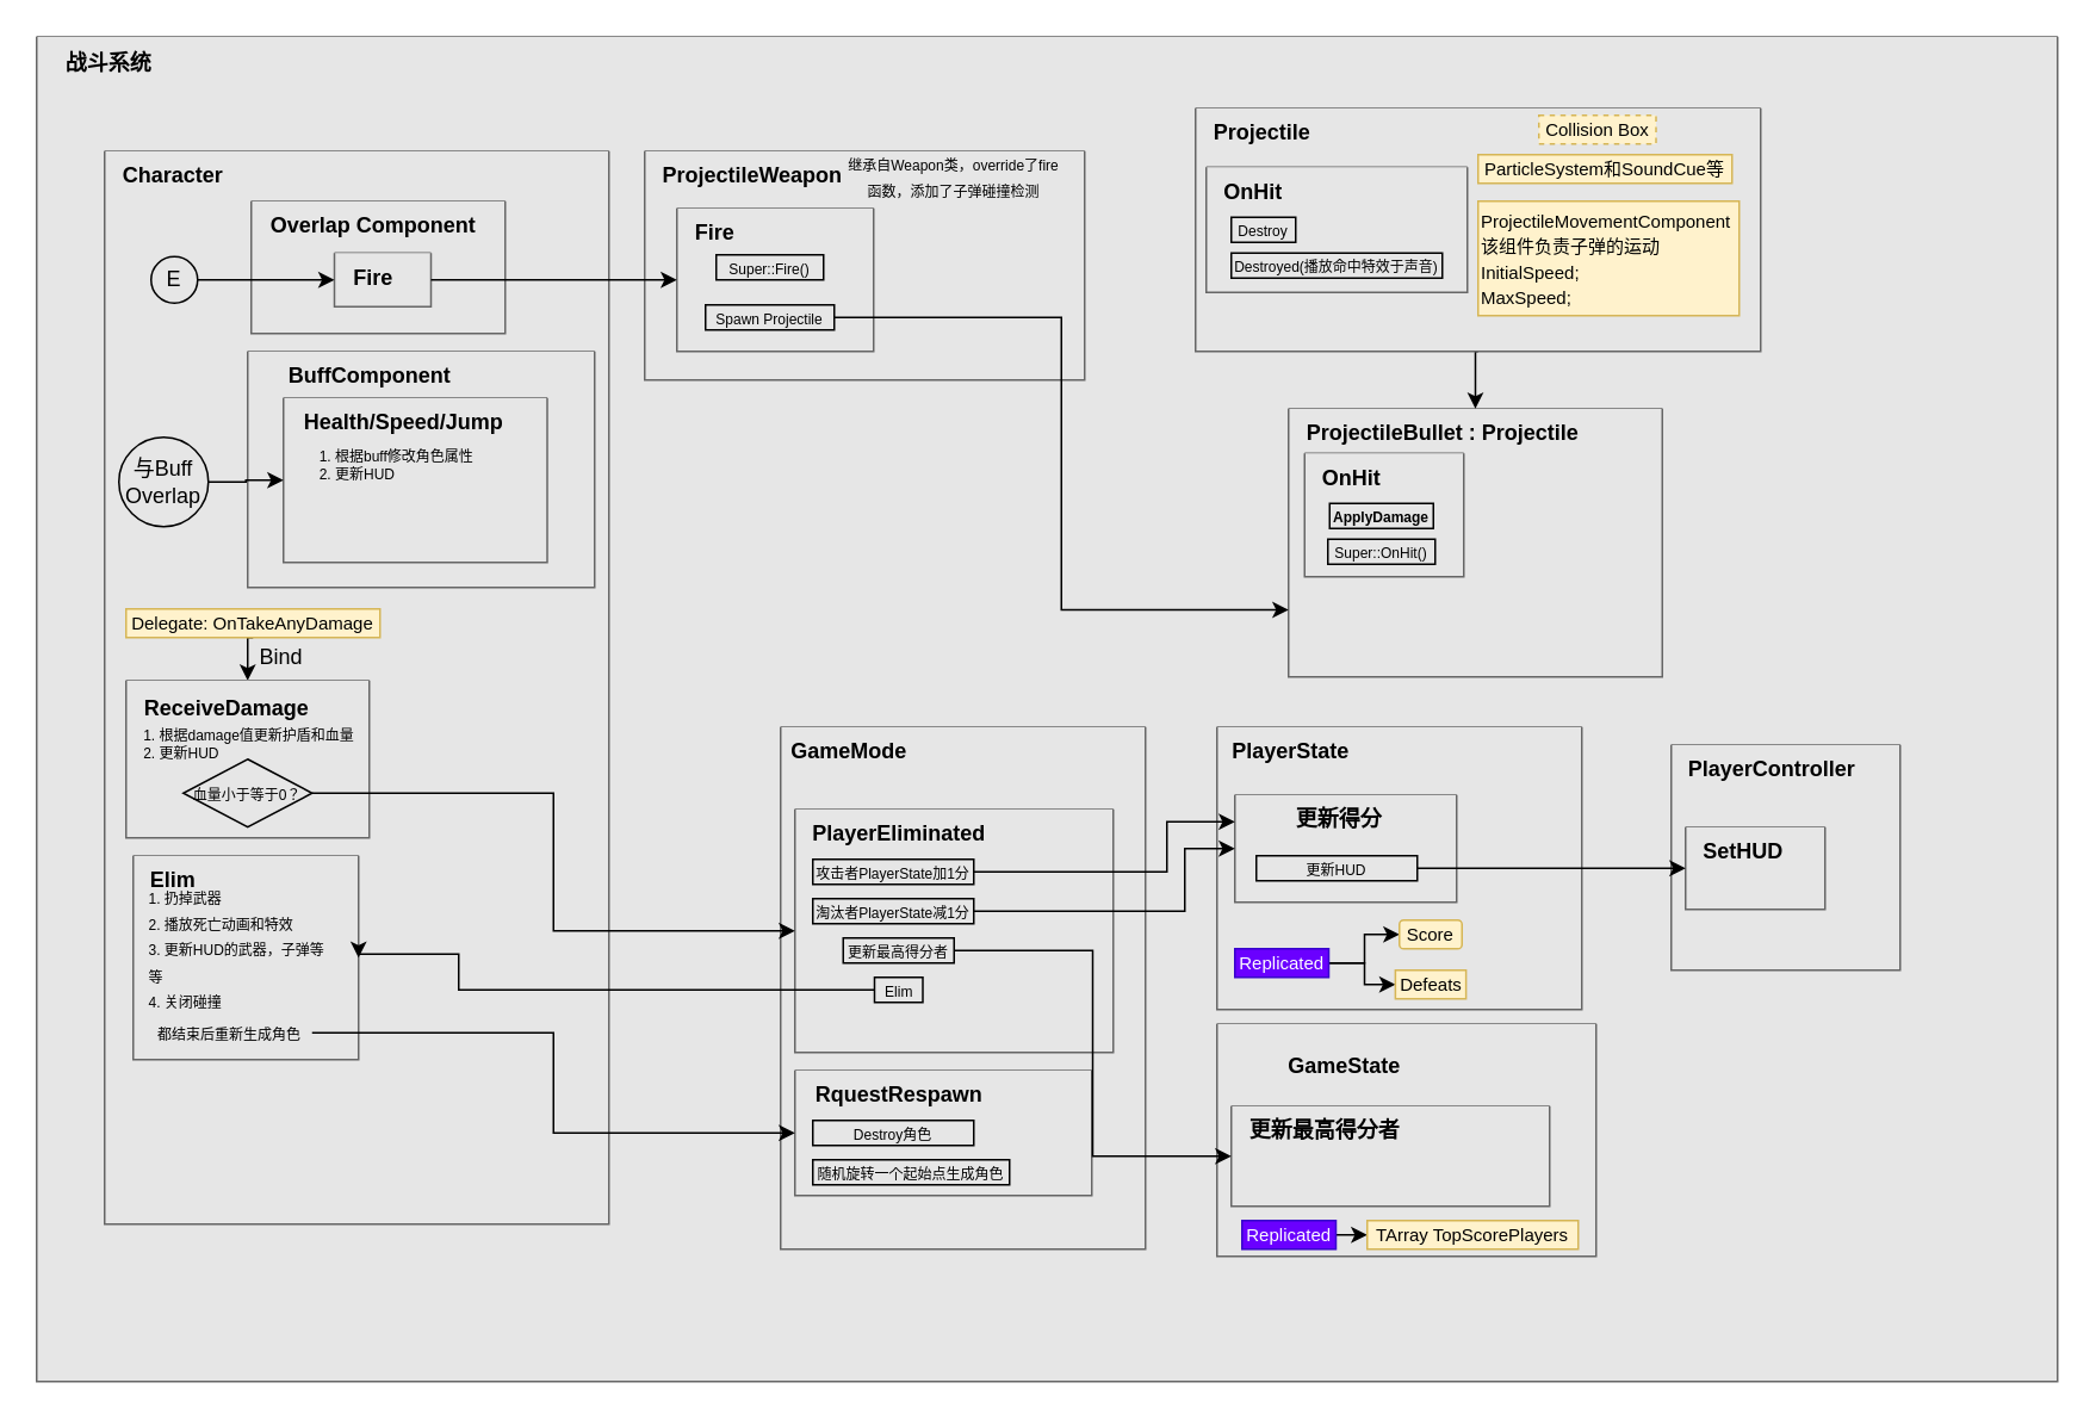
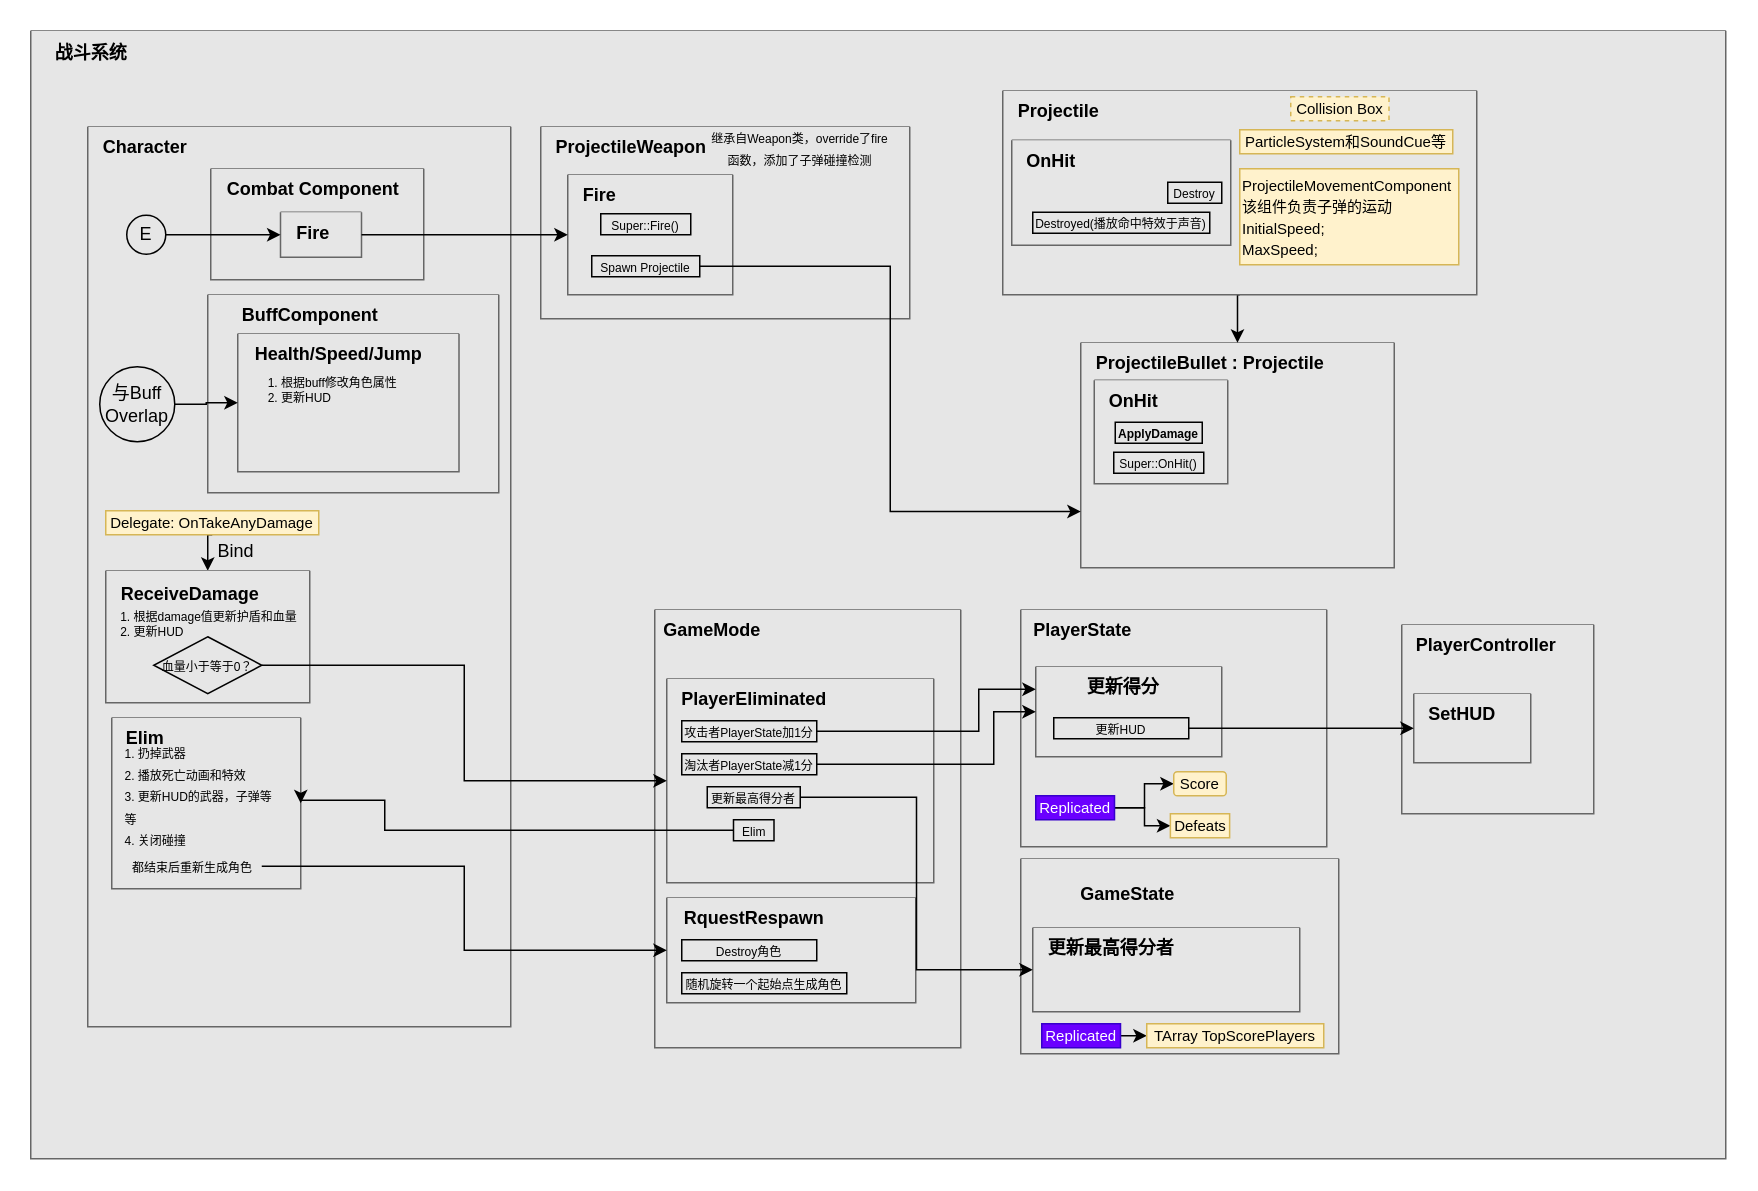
- <mxCell id="8" value="&lt;b&gt;Overlap Component&lt;/b&gt;" style="text;html=1;align=center;verticalAlign=middle;resizable=0;points=[];autosize=1;strokeColor=none;fillColor=none;" vertex="1" parent="7"><mxGeometry x="0.5" width="134" height="28" as="geometry" /></mxCell>
+ <mxCell id="8" value="&lt;b&gt;Combat Component&lt;/b&gt;" style="text;html=1;align=center;verticalAlign=middle;resizable=0;points=[];autosize=1;strokeColor=none;fillColor=none;" vertex="1" parent="7"><mxGeometry x="0.5" width="134" height="28" as="geometry" /></mxCell>
- <mxCell id="52" value="&lt;font style=&quot;font-size: 8px;&quot;&gt;Destroy&lt;/font&gt;" style="rounded=0;whiteSpace=wrap;html=1;fillColor=none;" vertex="1" parent="50"><mxGeometry x="14" y="28" width="36" height="14" as="geometry" /></mxCell>
+ <mxCell id="52" value="&lt;font style=&quot;font-size: 8px;&quot;&gt;Destroy&lt;/font&gt;" style="rounded=0;whiteSpace=wrap;html=1;fillColor=none;" vertex="1" parent="50"><mxGeometry x="104" y="28" width="36" height="14" as="geometry" /></mxCell>
